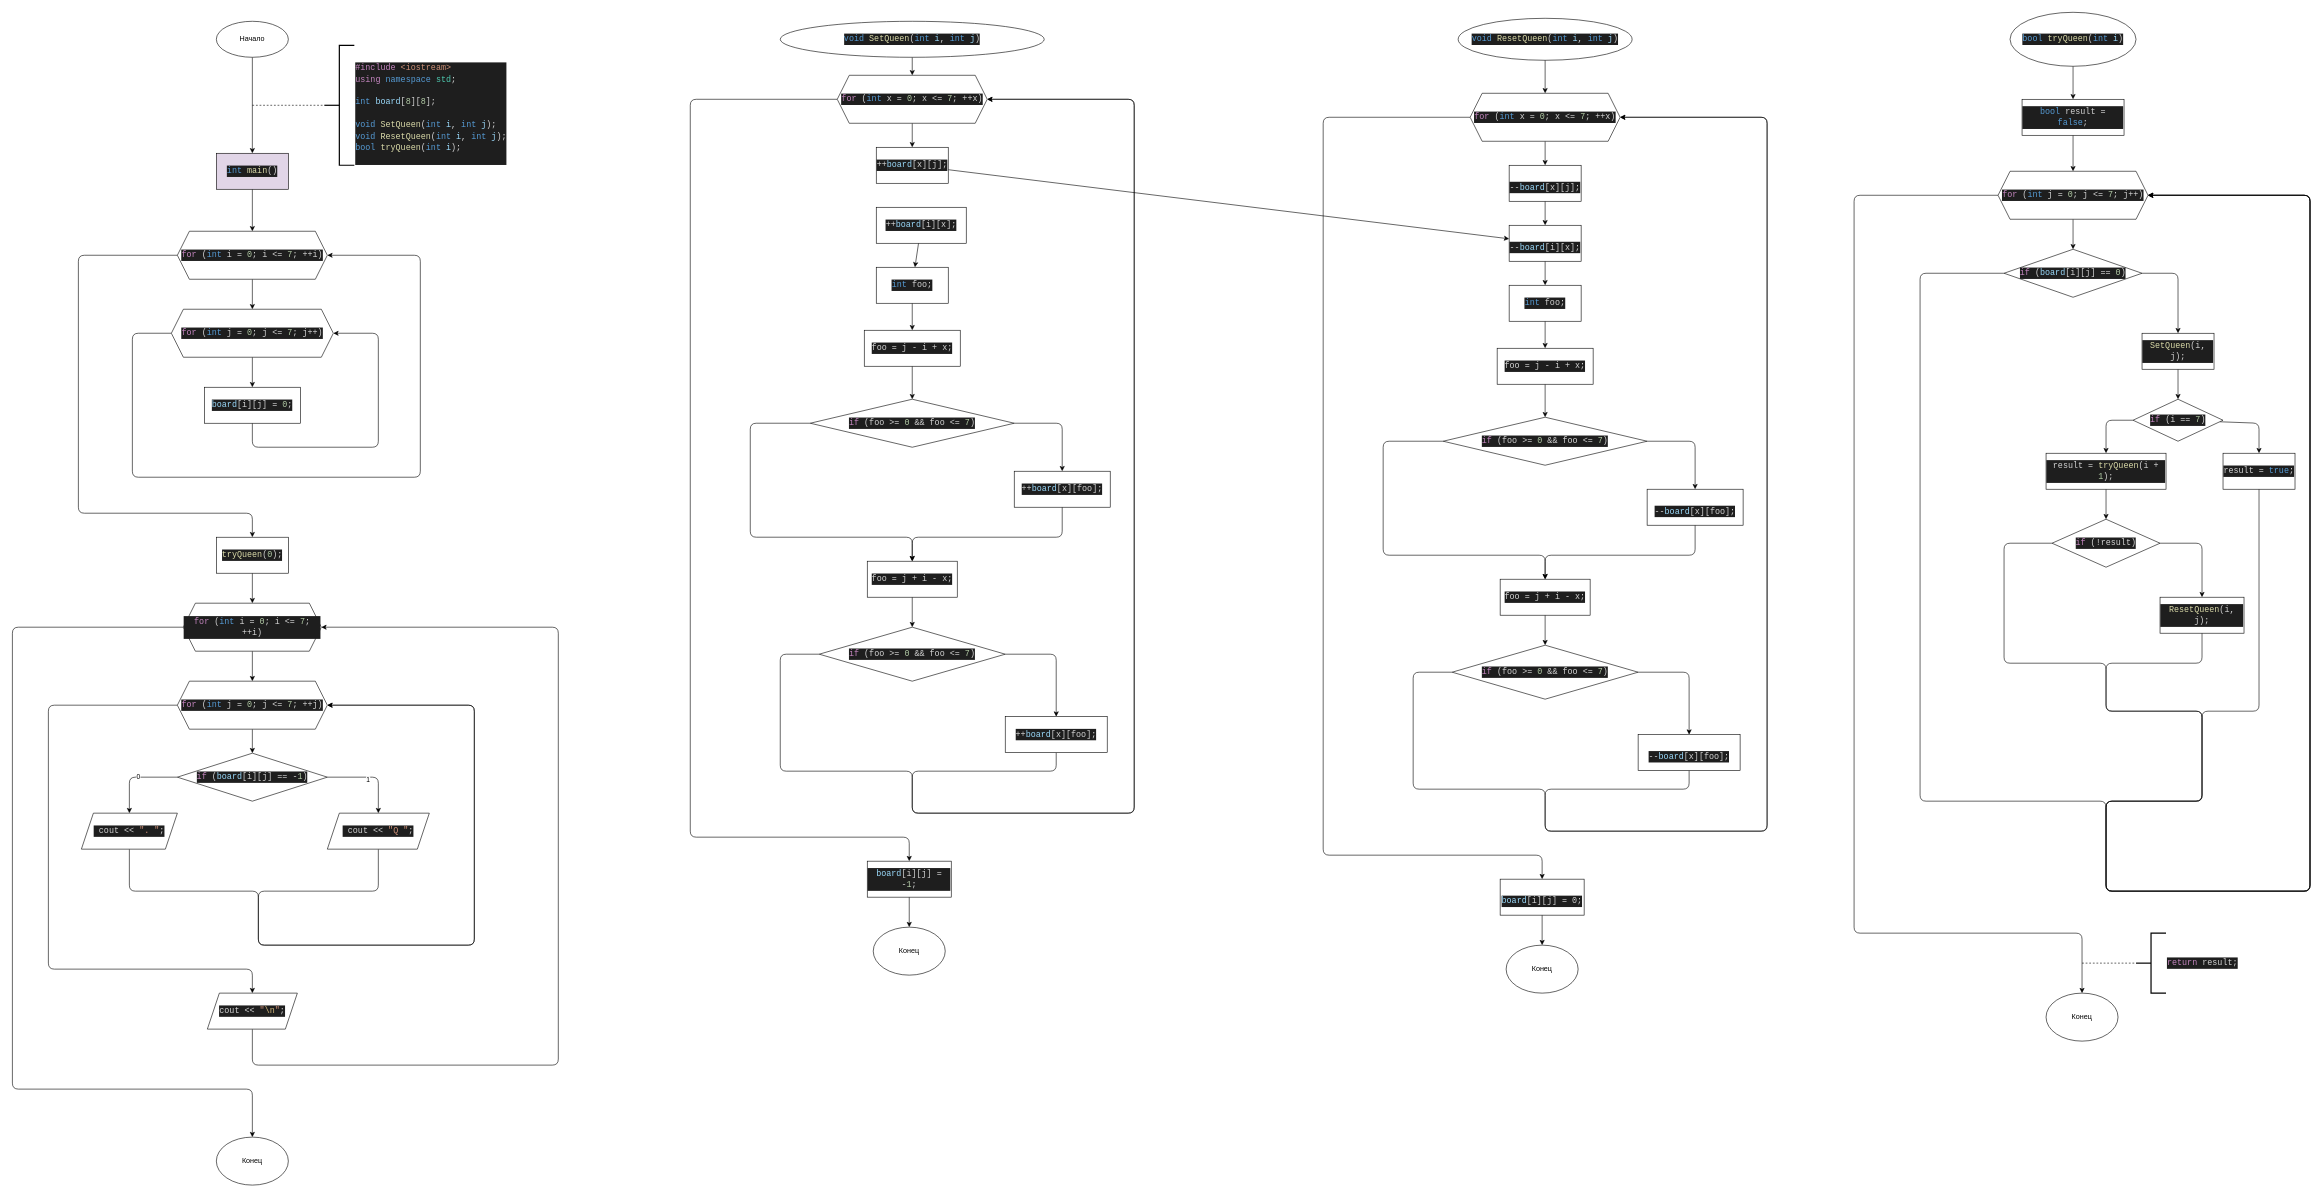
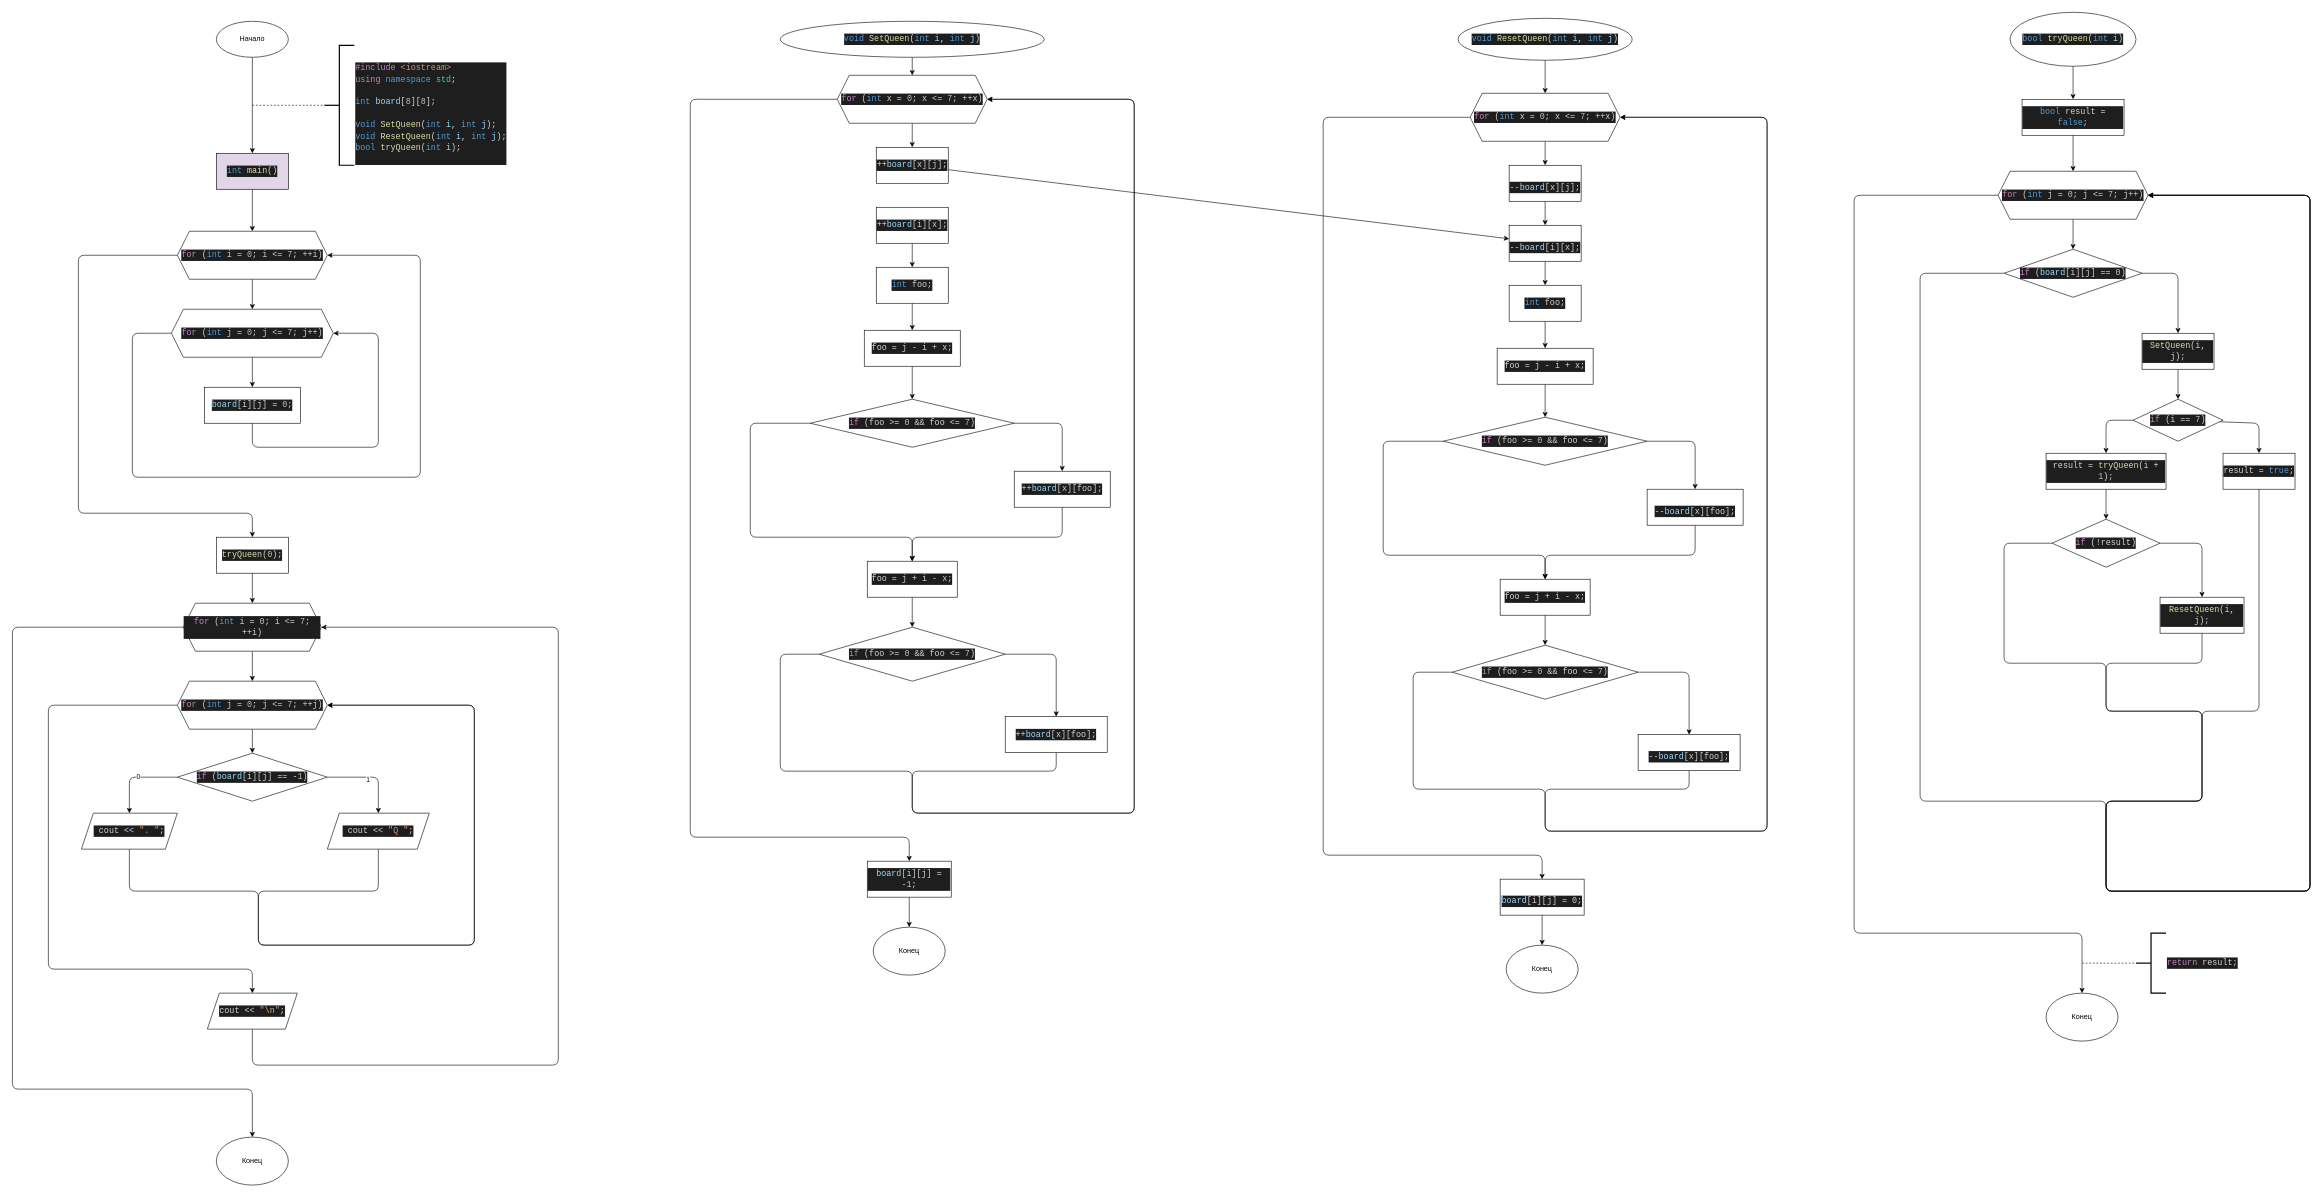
- <mxCell id="44" value="&#10;&#10;&lt;div style=&quot;color: rgb(212, 212, 212); background-color: rgb(30, 30, 30); font-family: consolas, &amp;quot;courier new&amp;quot;, monospace; font-weight: normal; font-size: 14px; line-height: 19px;&quot;&gt;&lt;div&gt;&lt;span style=&quot;color: #d4d4d4&quot;&gt;++&lt;/span&gt;&lt;span style=&quot;color: #9cdcfe&quot;&gt;board&lt;/span&gt;&lt;span style=&quot;color: #d4d4d4&quot;&gt;[i][x];&lt;/span&gt;&lt;/div&gt;&lt;/div&gt;&#10;&#10;" style="rounded=0;whiteSpace=wrap;html=1;" vertex="1" parent="1"><mxGeometry x="1460" y="345" width="150" height="60" as="geometry" /></mxCell>
+ <mxCell id="44" value="&#10;&#10;&lt;div style=&quot;color: rgb(212, 212, 212); background-color: rgb(30, 30, 30); font-family: consolas, &amp;quot;courier new&amp;quot;, monospace; font-weight: normal; font-size: 14px; line-height: 19px;&quot;&gt;&lt;div&gt;&lt;span style=&quot;color: #d4d4d4&quot;&gt;++&lt;/span&gt;&lt;span style=&quot;color: #9cdcfe&quot;&gt;board&lt;/span&gt;&lt;span style=&quot;color: #d4d4d4&quot;&gt;[i][x];&lt;/span&gt;&lt;/div&gt;&lt;/div&gt;&#10;&#10;" style="rounded=0;whiteSpace=wrap;html=1;" vertex="1" parent="1"><mxGeometry x="1460" y="345" width="120" height="60" as="geometry" /></mxCell>
